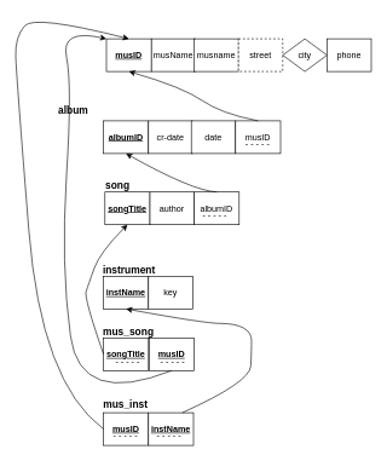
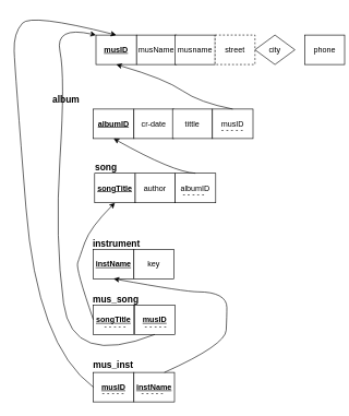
- <mxCell id="7" value="phone" style="rounded=0;whiteSpace=wrap;html=1;align=center;" vertex="1" parent="1"><mxGeometry x="450" y="53" width="61" height="45" as="geometry" /></mxCell>
+ <mxCell id="7" value="phone" style="rounded=0;whiteSpace=wrap;html=1;align=center;" vertex="1" parent="1"><mxGeometry x="465" y="53" width="61" height="45" as="geometry" /></mxCell>
- <mxCell id="10" value="date" style="rounded=0;whiteSpace=wrap;html=1;align=center;" vertex="1" parent="1"><mxGeometry x="263" y="166" width="61" height="45" as="geometry" /></mxCell>
+ <mxCell id="10" value="tittle" style="rounded=0;whiteSpace=wrap;html=1;align=center;" vertex="1" parent="1"><mxGeometry x="263" y="166" width="61" height="45" as="geometry" /></mxCell>
